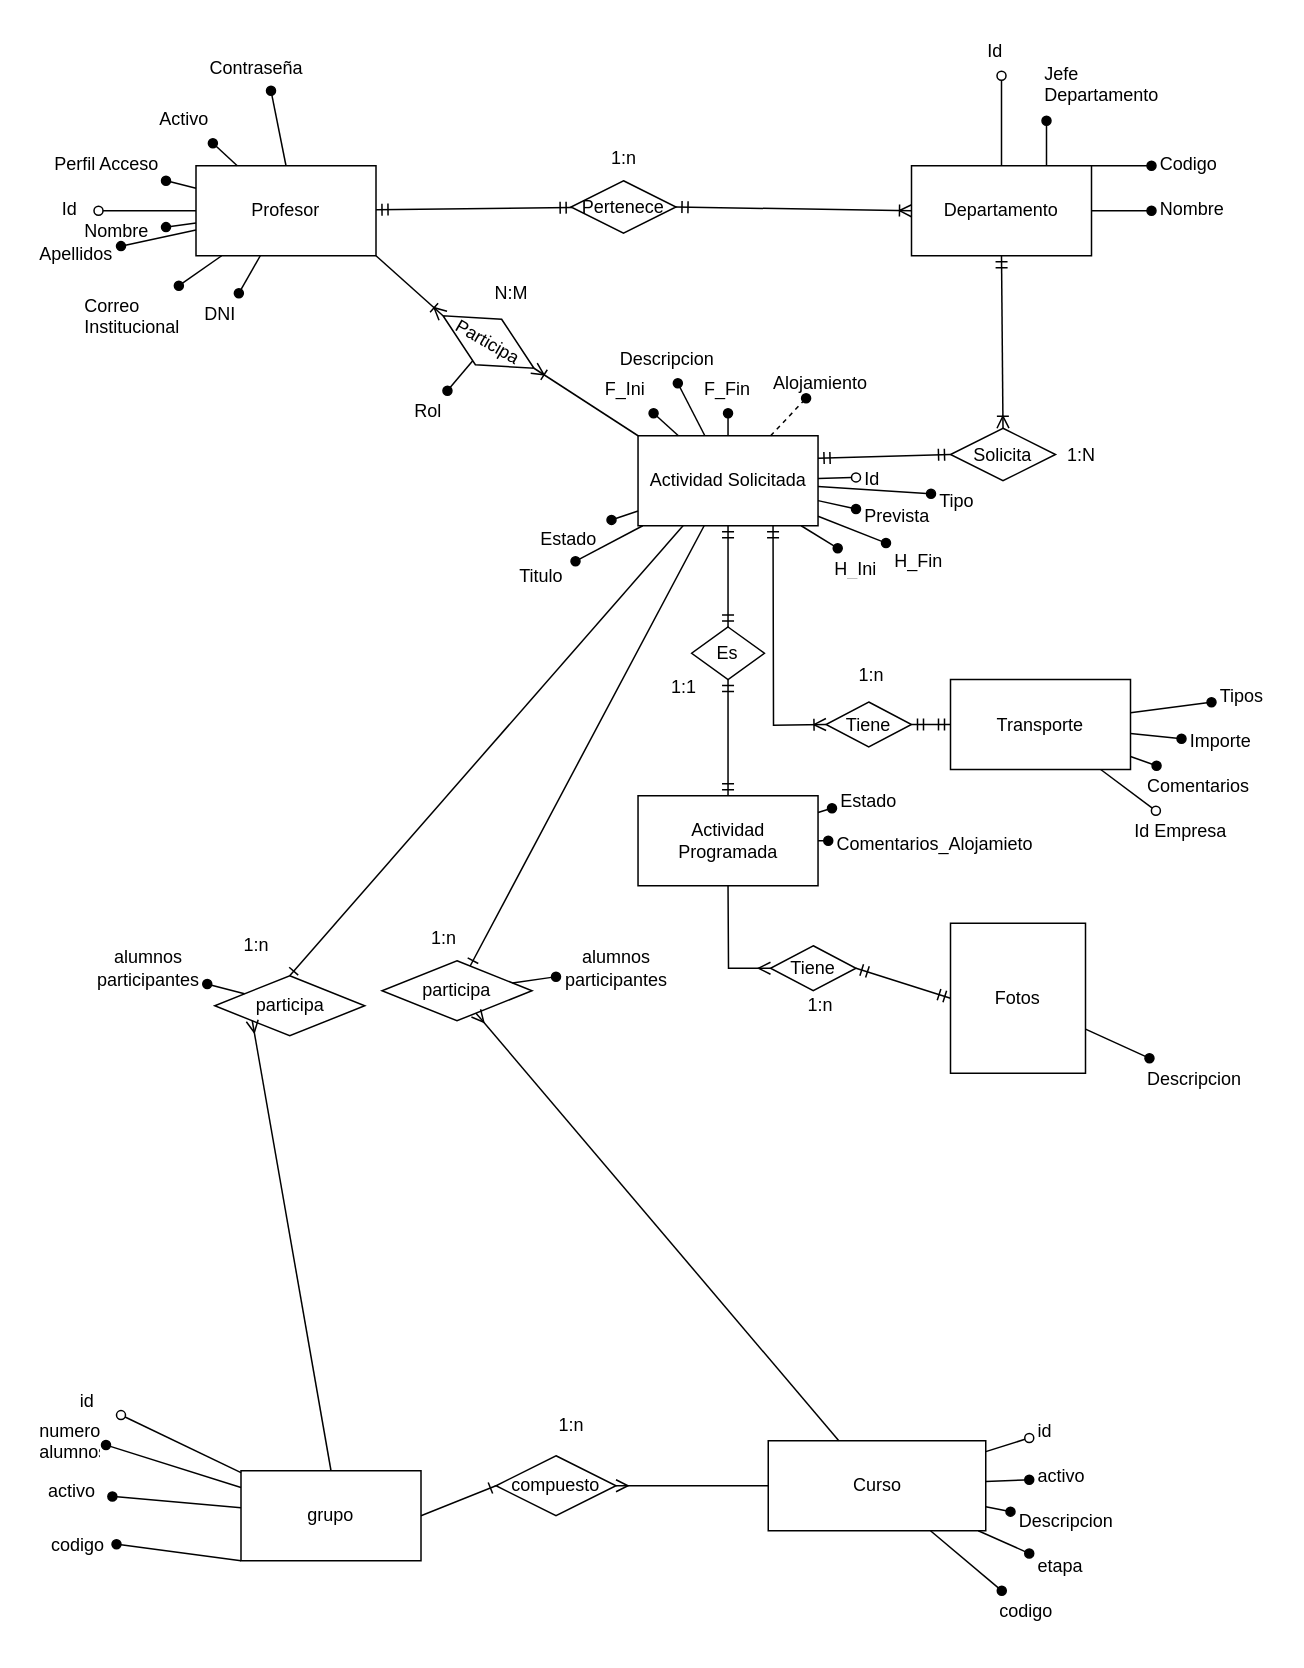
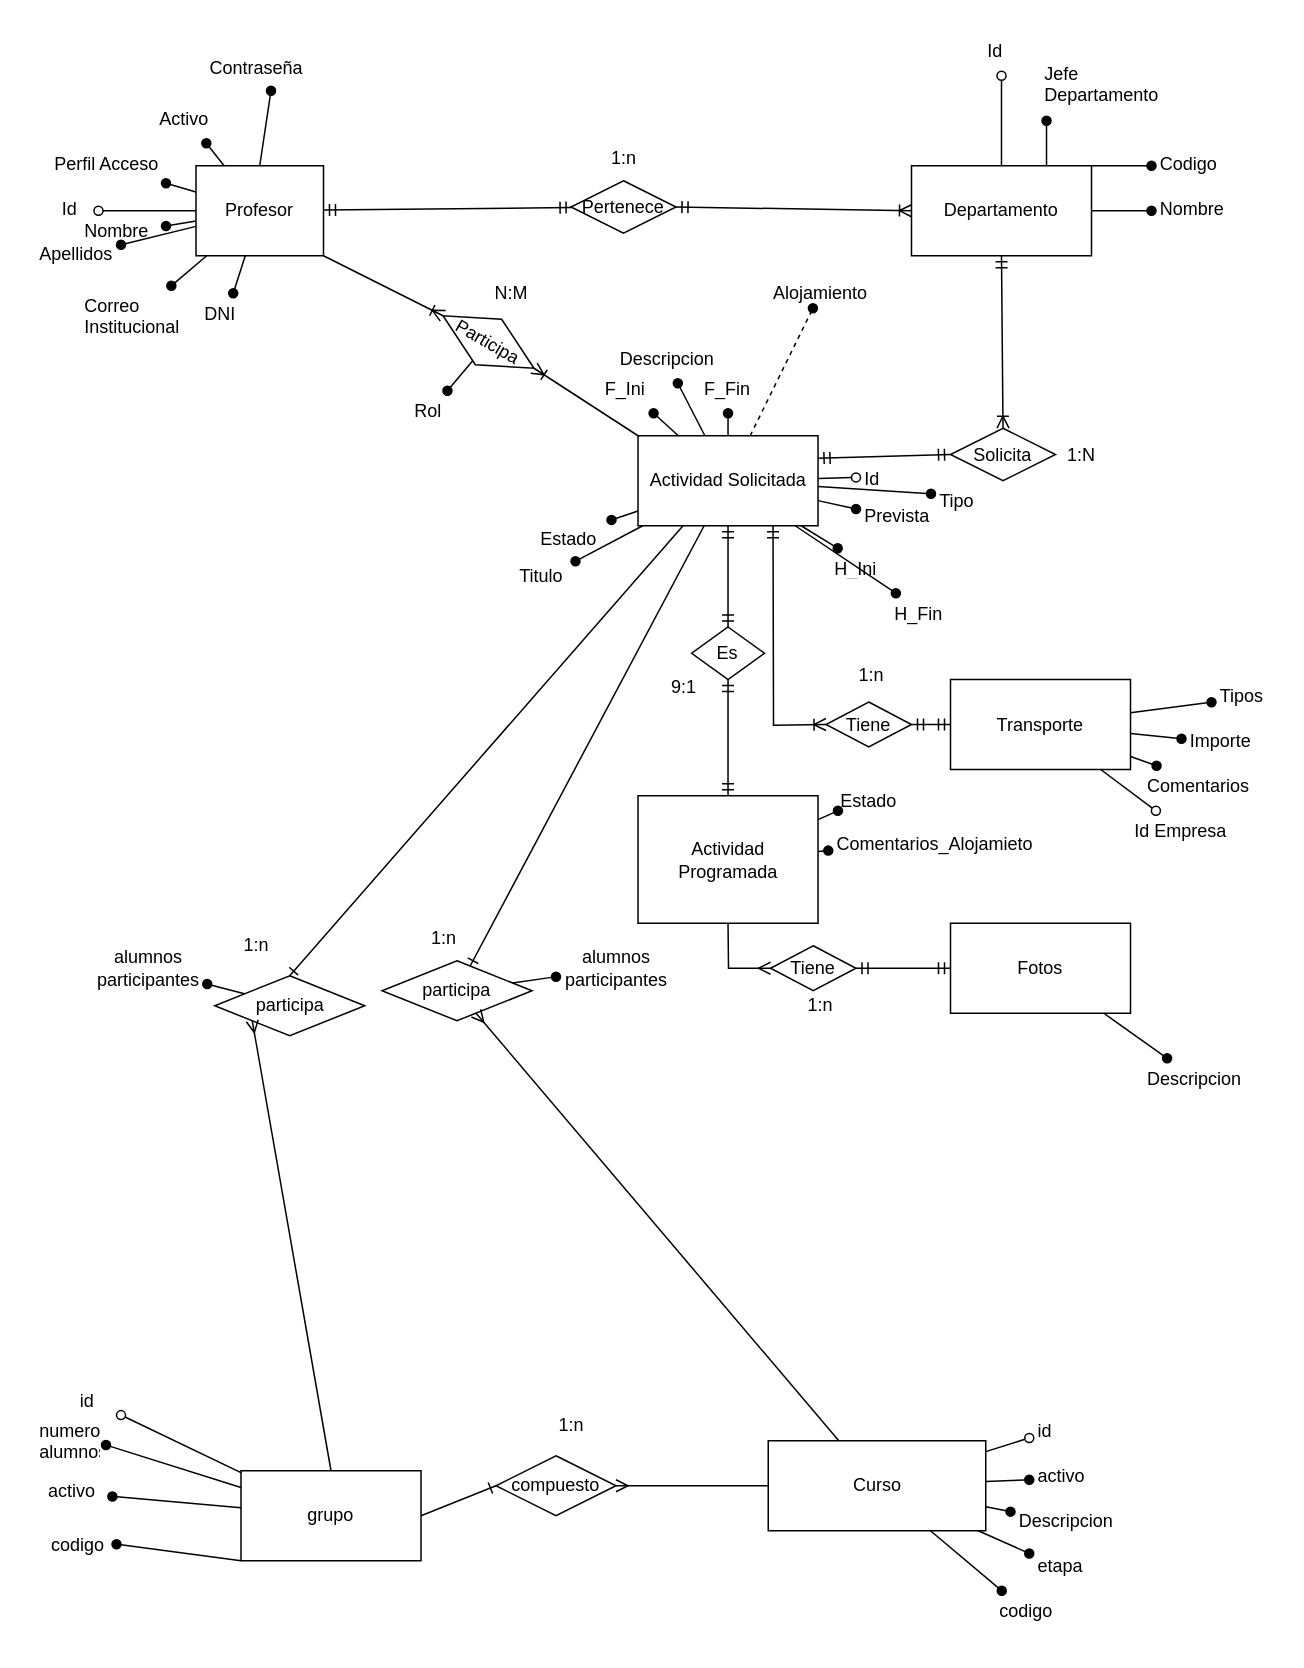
- <mxCell id="3" value="Profesor" style="whiteSpace=wrap;html=1;" parent="1" vertex="1"><mxGeometry x="130" y="110" width="120" height="60" as="geometry" /></mxCell>
+ <mxCell id="3" value="Profesor" style="whiteSpace=wrap;html=1;" parent="1" vertex="1"><mxGeometry x="130" y="110" width="85" height="60" as="geometry" /></mxCell>
- <mxCell id="98" value="Alojamiento" style="text;html=1;align=center;verticalAlign=middle;resizable=0;points=[];autosize=1;strokeColor=none;fillColor=none;" parent="1" vertex="1"><mxGeometry x="506.19" y="245" width="80" height="20" as="geometry" /></mxCell>
+ <mxCell id="98" value="Alojamiento" style="text;html=1;align=center;verticalAlign=middle;resizable=0;points=[];autosize=1;strokeColor=none;fillColor=none;" parent="1" vertex="1"><mxGeometry x="506.19" y="185" width="80" height="20" as="geometry" /></mxCell>
- <mxCell id="49" value="H_Fin" style="text;strokeColor=none;fillColor=none;spacingLeft=4;spacingRight=4;overflow=hidden;rotatable=0;points=[[0,0.5],[1,0.5]];portConstraint=eastwest;fontSize=12;" parent="1" vertex="1"><mxGeometry x="590" y="360" width="43" height="20" as="geometry" /></mxCell>
+ <mxCell id="49" value="H_Fin" style="text;strokeColor=none;fillColor=none;spacingLeft=4;spacingRight=4;overflow=hidden;rotatable=0;points=[[0,0.5],[1,0.5]];portConstraint=eastwest;fontSize=12;" parent="1" vertex="1"><mxGeometry x="590" y="395" width="43" height="20" as="geometry" /></mxCell>
- <mxCell id="124" value="1:1" style="text;html=1;align=center;verticalAlign=middle;resizable=0;points=[];autosize=1;strokeColor=none;fillColor=none;" parent="1" vertex="1"><mxGeometry x="440" y="447.5" width="30" height="20" as="geometry" /></mxCell>
+ <mxCell id="124" value="9:1" style="text;html=1;align=center;verticalAlign=middle;resizable=0;points=[];autosize=1;strokeColor=none;fillColor=none;" parent="1" vertex="1"><mxGeometry x="440" y="447.5" width="30" height="20" as="geometry" /></mxCell>
- <mxCell id="57" value="Actividad Programada" style="whiteSpace=wrap;html=1;" parent="1" vertex="1"><mxGeometry x="424.69" y="530" width="120" height="60" as="geometry" /></mxCell>
+ <mxCell id="57" value="Actividad Programada" style="whiteSpace=wrap;html=1;" parent="1" vertex="1"><mxGeometry x="424.69" y="530" width="120" height="85" as="geometry" /></mxCell>
- <mxCell id="61" value="Fotos" style="whiteSpace=wrap;html=1;" parent="1" vertex="1"><mxGeometry x="633" y="615" width="90" height="100" as="geometry" /></mxCell>
+ <mxCell id="61" value="Fotos" style="whiteSpace=wrap;html=1;" parent="1" vertex="1"><mxGeometry x="633" y="615" width="120" height="60" as="geometry" /></mxCell>
